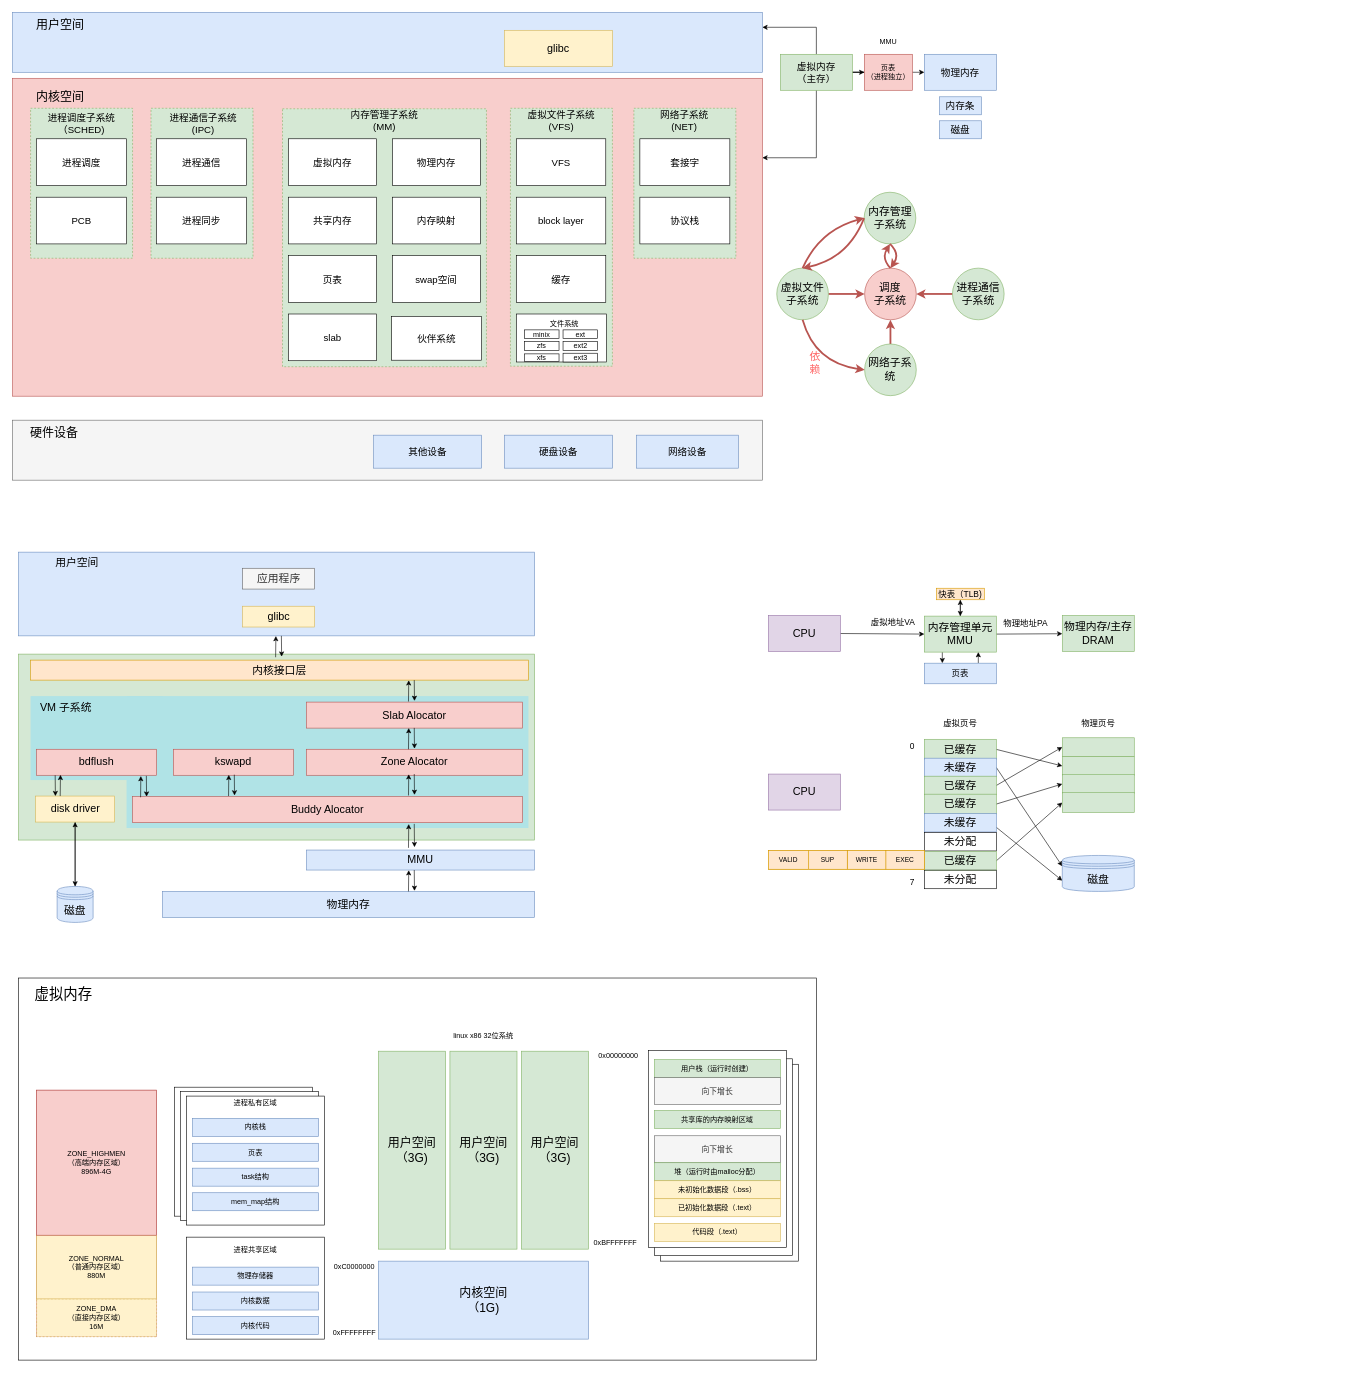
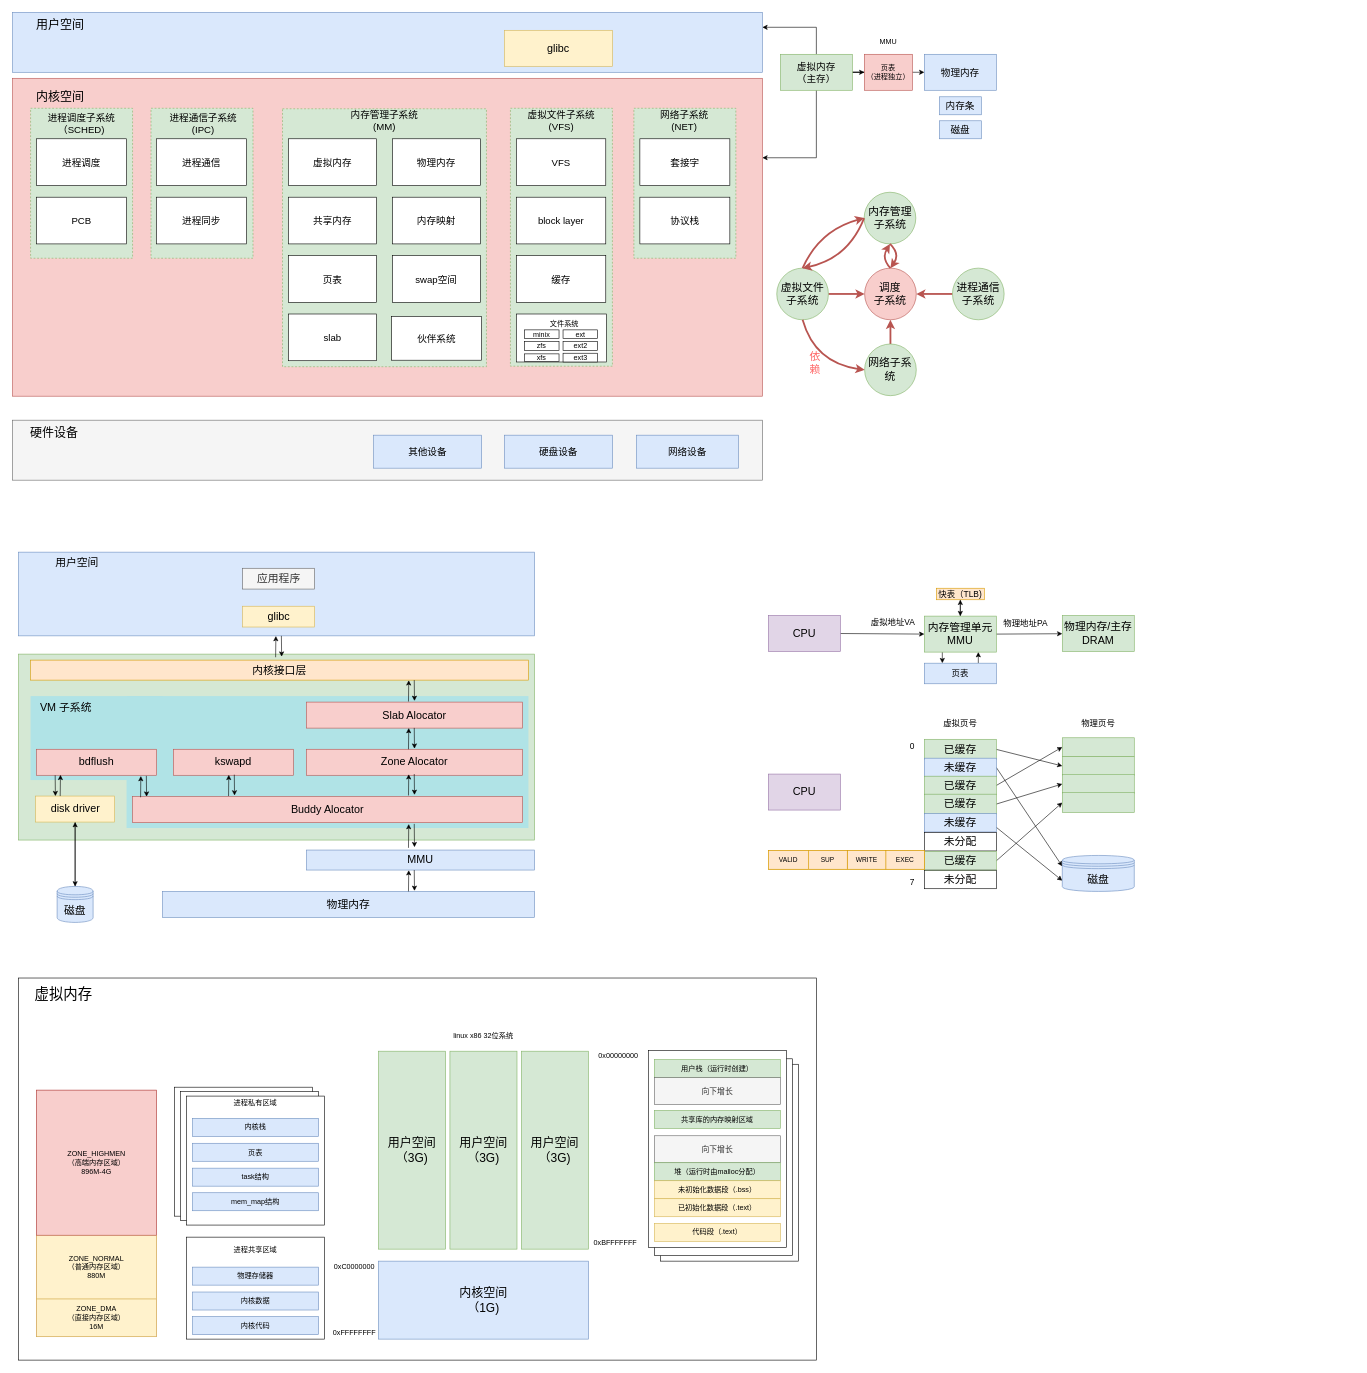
- <mxCell id="108" value="ZONE_DMA&lt;br&gt;（直接内存区域）&lt;br&gt;16M" style="rounded=0;whiteSpace=wrap;html=1;shadow=0;fontSize=12;fillColor=#fff2cc;strokeColor=#d6b656;dashed=1;" vertex="1" parent="107"><mxGeometry y="347.931" width="200" height="63.069" as="geometry" /></mxCell>
+ <mxCell id="108" value="ZONE_DMA&lt;br&gt;（直接内存区域）&lt;br&gt;16M" style="rounded=0;whiteSpace=wrap;html=1;shadow=0;fontSize=12;fillColor=#fff2cc;strokeColor=#d6b656;" vertex="1" parent="107"><mxGeometry y="347.931" width="200" height="63.069" as="geometry" /></mxCell>
